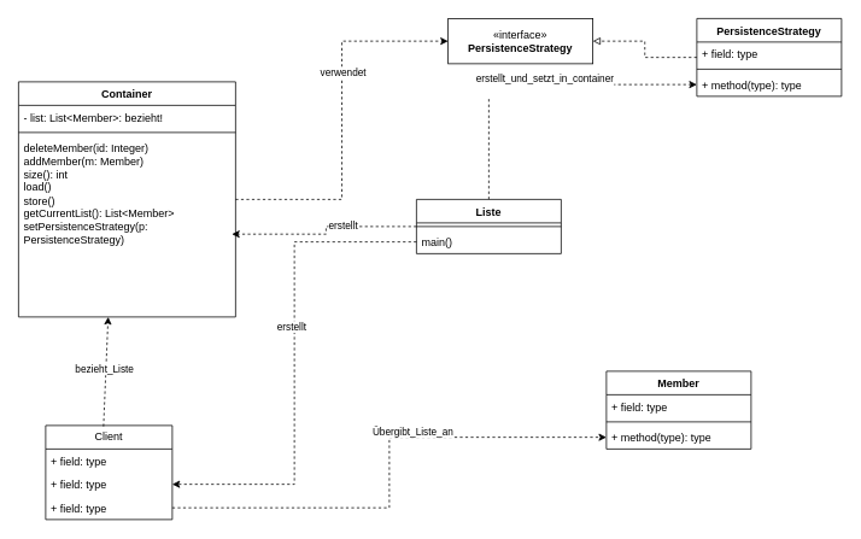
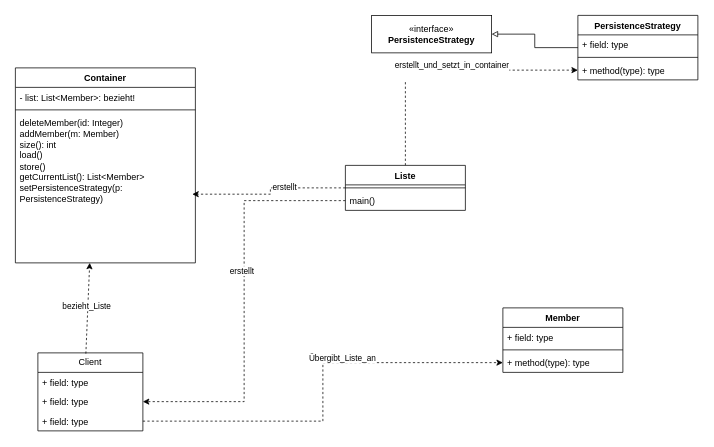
- <mxCell id="14" style="edgeStyle=orthogonalEdgeStyle;rounded=0;orthogonalLoop=1;jettySize=auto;html=1;entryX=1;entryY=0.5;entryDx=0;entryDy=0;dashed=1;endArrow=block;endFill=0;" parent="1" source="15" target="8" edge="1"><mxGeometry relative="1" as="geometry" /></mxCell>
+ <mxCell id="14" style="edgeStyle=orthogonalEdgeStyle;rounded=0;orthogonalLoop=1;jettySize=auto;html=1;entryX=1;entryY=0.5;entryDx=0;entryDy=0;dashed=0;endArrow=block;endFill=0;" parent="1" source="15" target="8" edge="1"><mxGeometry relative="1" as="geometry" /></mxCell>
- <mxCell id="2" style="edgeStyle=orthogonalEdgeStyle;rounded=0;orthogonalLoop=1;jettySize=auto;html=1;entryX=0;entryY=0.5;entryDx=0;entryDy=0;dashed=1;" parent="1" source="4" target="8" edge="1"><mxGeometry relative="1" as="geometry" /></mxCell>
- <mxCell id="3" value="verwendet" style="edgeLabel;html=1;align=center;verticalAlign=middle;resizable=0;points=[];" vertex="1" connectable="0" parent="2"><mxGeometry x="0.26" y="-1" relative="1" as="geometry"><mxPoint as="offset" /></mxGeometry></mxCell>
